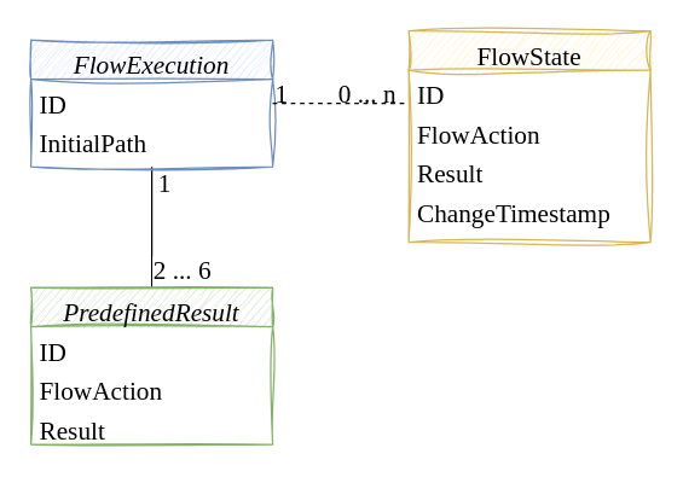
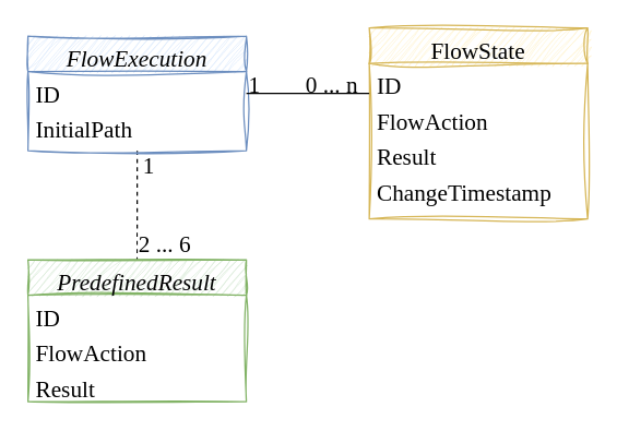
- <mxCell id="11" value="" style="endArrow=none;shadow=0;strokeWidth=1;rounded=0;curved=0;endFill=0;edgeStyle=elbowEdgeStyle;elbow=vertical;fontFamily=Just Another Hand;fontSource=https%3A%2F%2Ffonts.googleapis.com%2Fcss%3Ffamily%3DJust%2BAnother%2BHand;fontSize=17;dashed=1;" parent="1" source="3" target="6" edge="1"><mxGeometry x="0.5" y="41" relative="1" as="geometry"><mxPoint x="210" y="62" as="sourcePoint" /><mxPoint x="370" y="62" as="targetPoint" /><mxPoint x="-40" y="32" as="offset" /></mxGeometry></mxCell>
+ <mxCell id="11" value="" style="endArrow=none;shadow=0;strokeWidth=1;rounded=0;curved=0;endFill=0;edgeStyle=elbowEdgeStyle;elbow=vertical;fontFamily=Just Another Hand;fontSource=https%3A%2F%2Ffonts.googleapis.com%2Fcss%3Ffamily%3DJust%2BAnother%2BHand;fontSize=17;" parent="1" source="3" target="6" edge="1"><mxGeometry x="0.5" y="41" relative="1" as="geometry"><mxPoint x="210" y="62" as="sourcePoint" /><mxPoint x="370" y="62" as="targetPoint" /><mxPoint x="-40" y="32" as="offset" /></mxGeometry></mxCell>
- <mxCell id="2" value="2 ... 6" style="edgeStyle=orthogonalEdgeStyle;rounded=0;orthogonalLoop=1;jettySize=auto;html=1;endArrow=none;endFill=0;fontFamily=Just Another Hand;fontSource=https%3A%2F%2Ffonts.googleapis.com%2Fcss%3Ffamily%3DJust%2BAnother%2BHand;fontSize=17;" parent="1" source="3" target="14" edge="1"><mxGeometry x="0.75" y="20" relative="1" as="geometry"><Array as="points"><mxPoint x="100" y="130" /><mxPoint x="100" y="130" /></Array><mxPoint as="offset" /></mxGeometry></mxCell>
+ <mxCell id="2" value="2 ... 6" style="edgeStyle=orthogonalEdgeStyle;rounded=0;orthogonalLoop=1;jettySize=auto;html=1;endArrow=none;endFill=0;fontFamily=Just Another Hand;fontSource=https%3A%2F%2Ffonts.googleapis.com%2Fcss%3Ffamily%3DJust%2BAnother%2BHand;fontSize=17;dashed=1;" parent="1" source="3" target="14" edge="1"><mxGeometry x="0.75" y="20" relative="1" as="geometry"><Array as="points"><mxPoint x="100" y="130" /><mxPoint x="100" y="130" /></Array><mxPoint as="offset" /></mxGeometry></mxCell>
